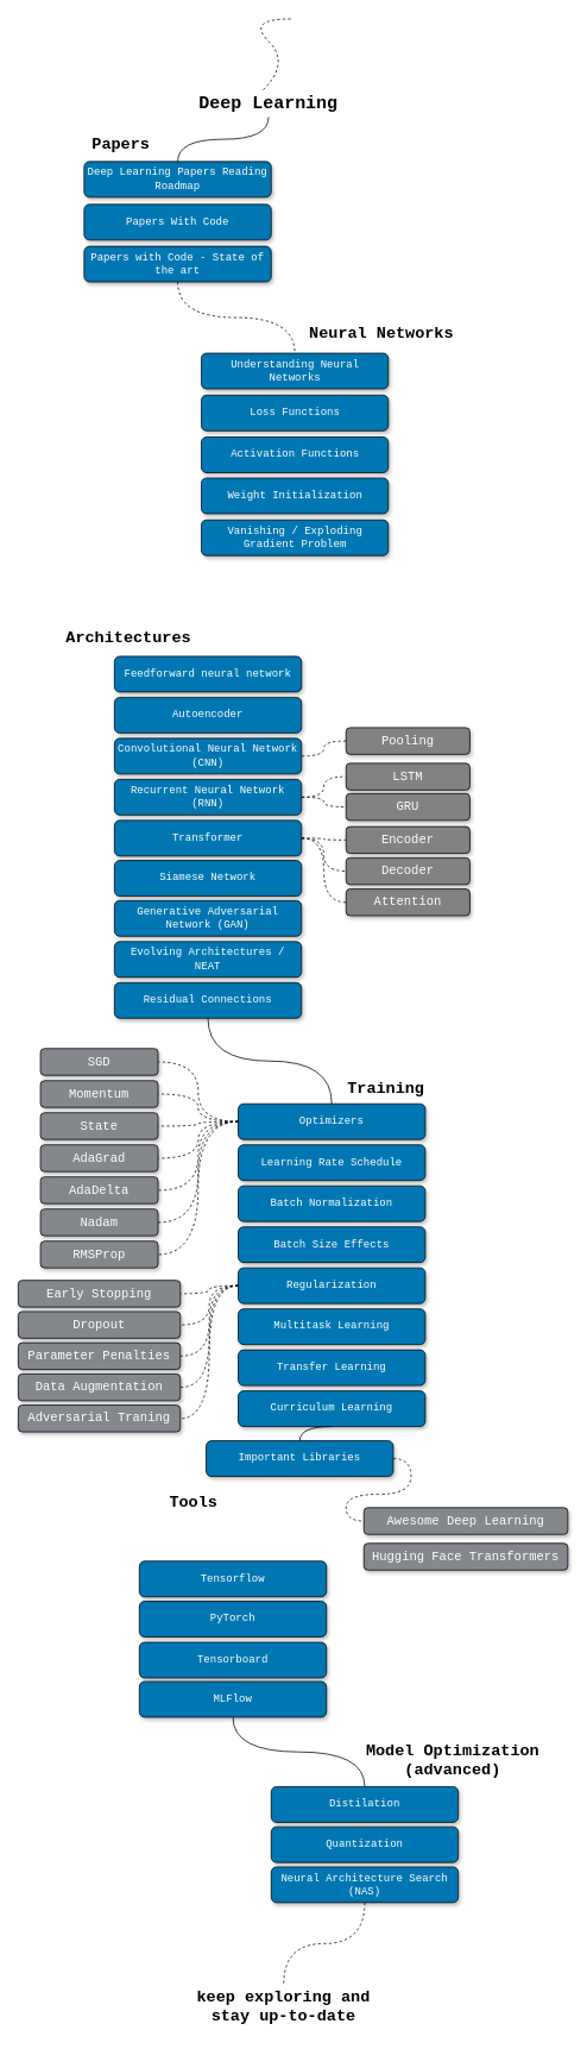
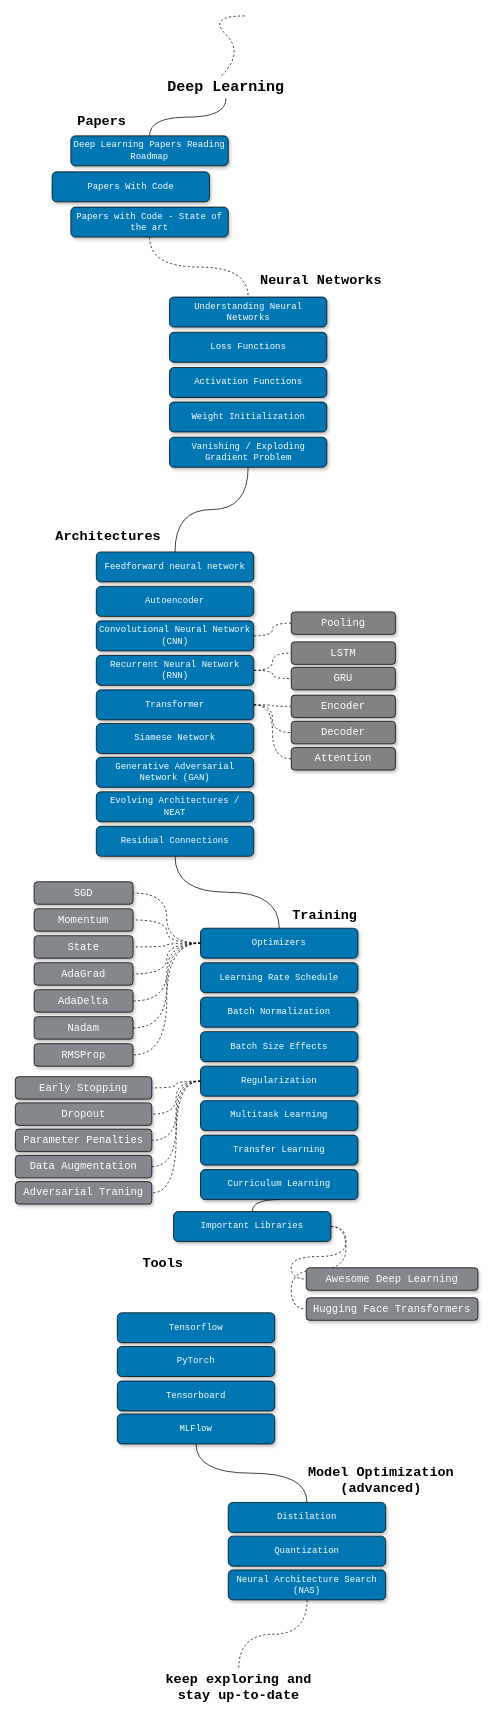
- <mxCell id="6" value="Papers With Code" style="rounded=1;whiteSpace=wrap;html=1;fillColor=#0077b3;shadow=1;fontColor=#ffffff;fontFamily=Courier New;fontSize=12;" parent="1" vertex="1"><mxGeometry x="94" y="228" width="210" height="40" as="geometry" /></mxCell>
+ <mxCell id="6" value="Papers With Code" style="rounded=1;whiteSpace=wrap;html=1;fillColor=#0077b3;shadow=1;fontColor=#ffffff;fontFamily=Courier New;fontSize=12;" parent="1" vertex="1"><mxGeometry x="69" y="228" width="210" height="40" as="geometry" /></mxCell>
+ <mxCell id="14" style="edgeStyle=orthogonalEdgeStyle;orthogonalLoop=1;jettySize=auto;html=1;exitX=0.5;exitY=1;exitDx=0;exitDy=0;curved=1;endArrow=none;endFill=0;" parent="1" source="15" target="17" edge="1"><mxGeometry relative="1" as="geometry" /></mxCell>
+ <mxCell id="75" style="edgeStyle=orthogonalEdgeStyle;orthogonalLoop=1;jettySize=auto;html=1;exitX=1;exitY=0.5;exitDx=0;exitDy=0;entryX=0;entryY=0.5;entryDx=0;entryDy=0;curved=1;dashed=1;endArrow=none;endFill=0;" parent="1" source="76" target="84" edge="1"><mxGeometry relative="1" as="geometry" /></mxCell>
